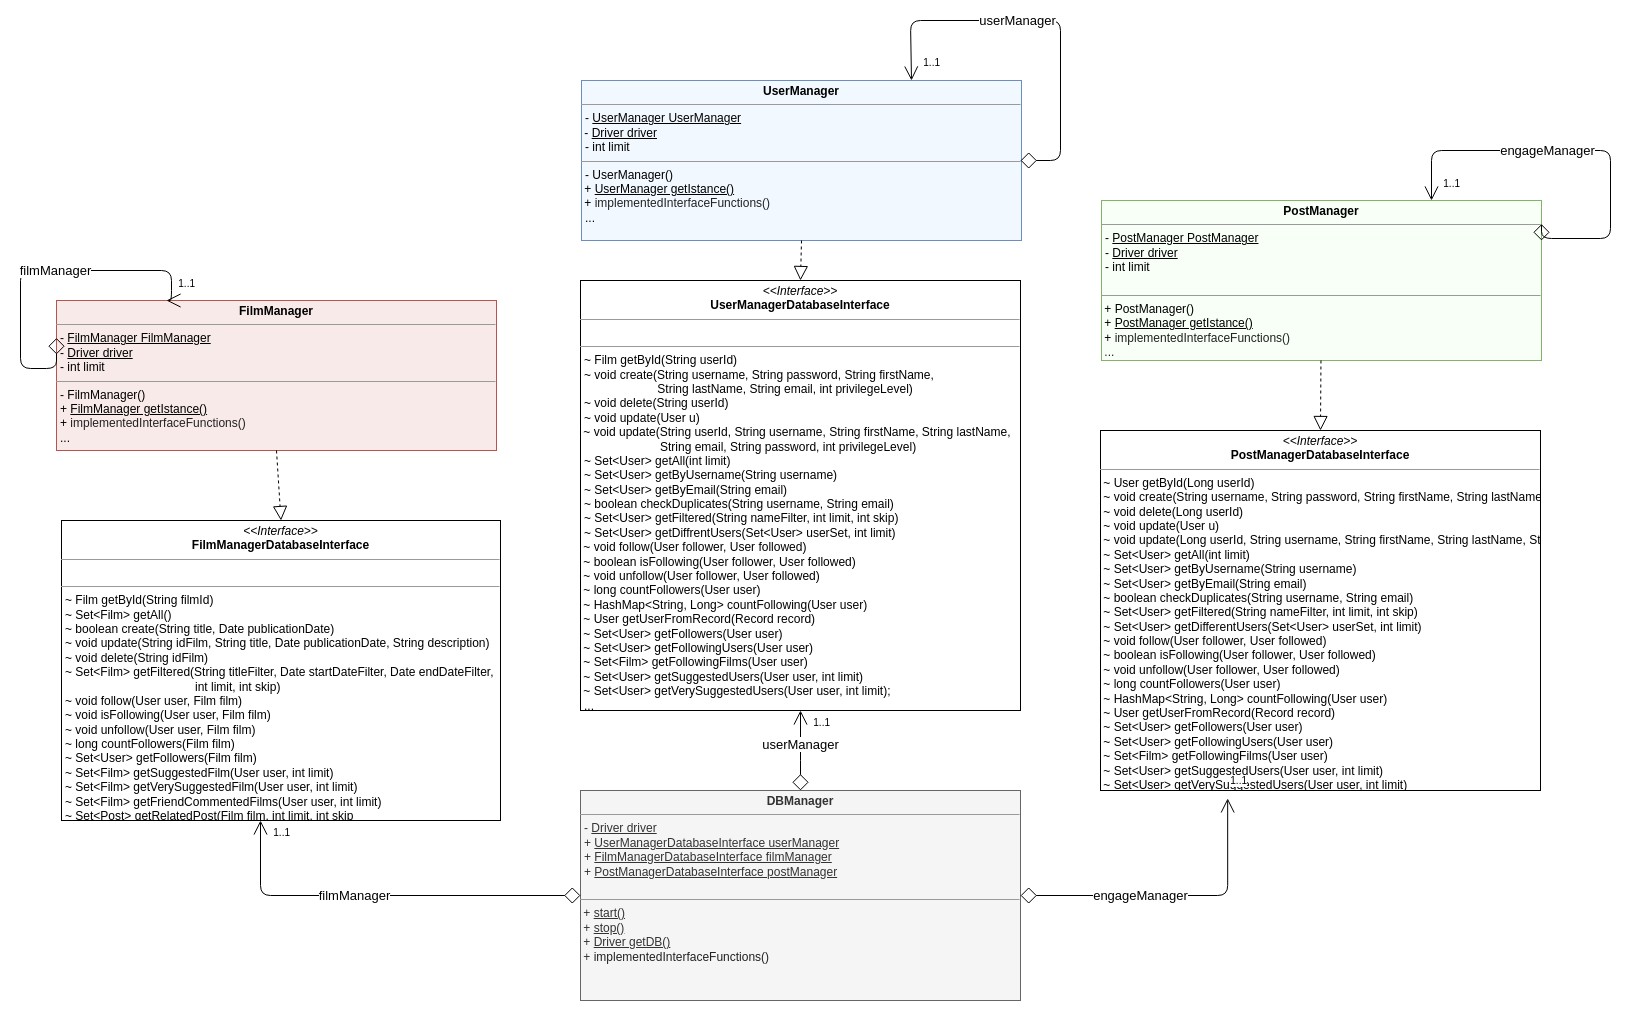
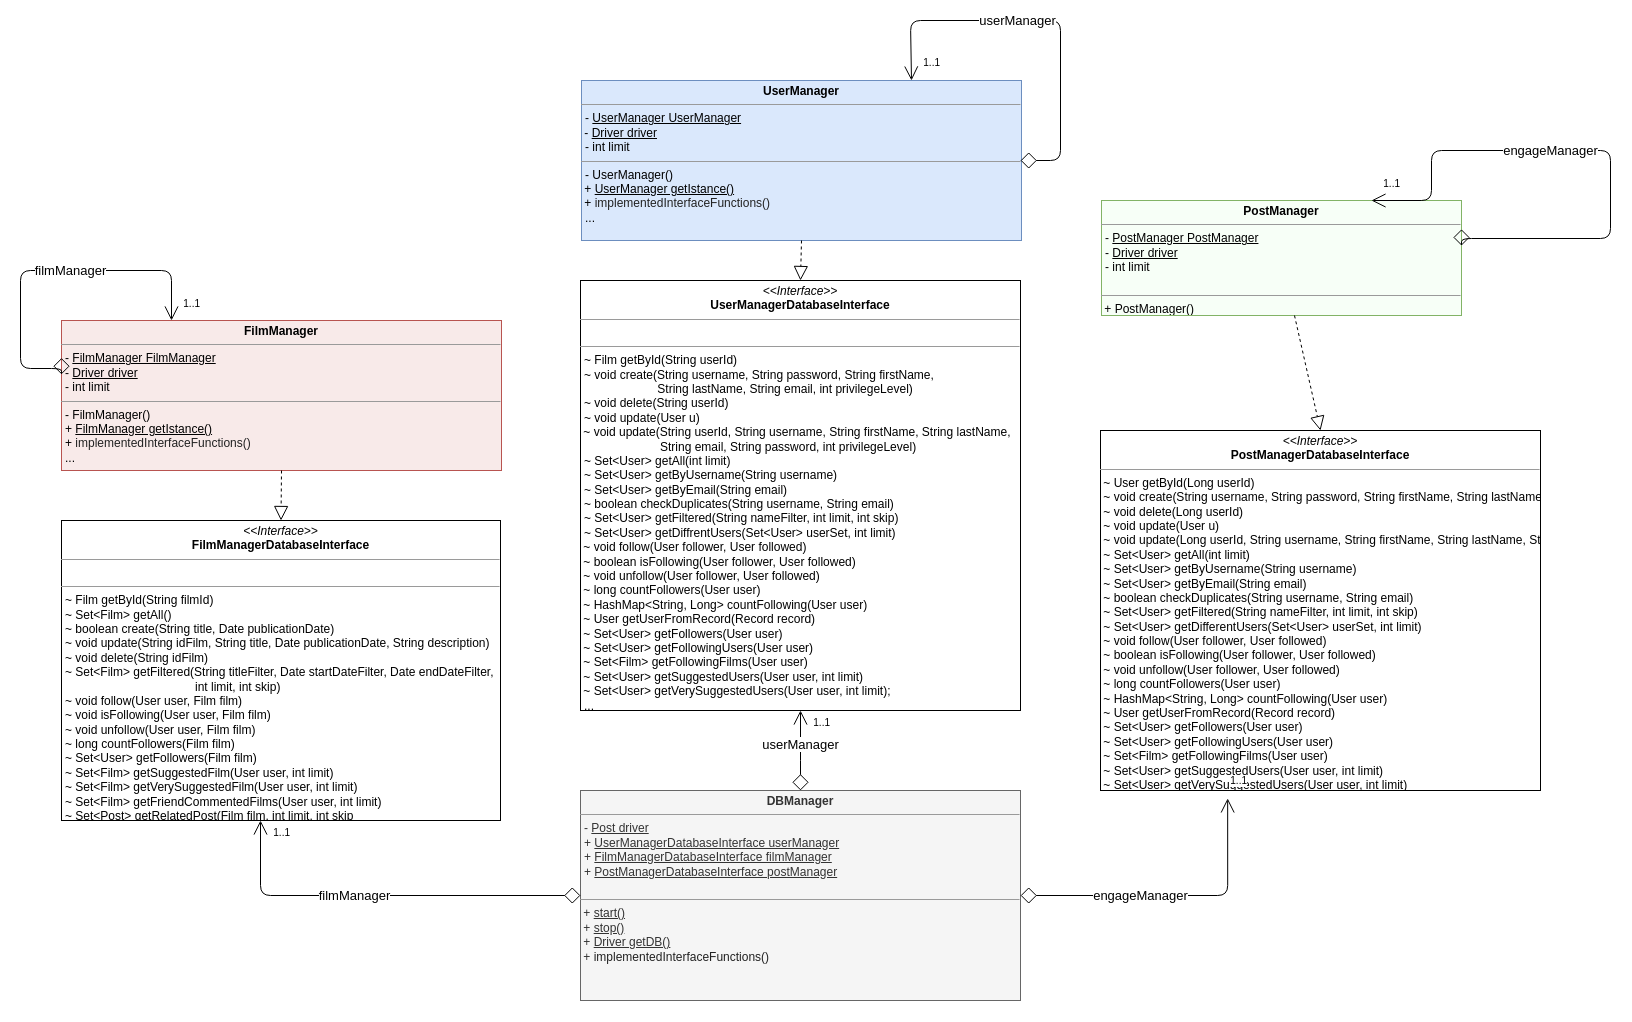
- <mxCell id="4" value="&lt;p style=&quot;margin: 0px ; margin-top: 4px ; text-align: center&quot;&gt;&lt;b&gt;UserManager&lt;/b&gt;&lt;/p&gt;&lt;hr size=&quot;1&quot;&gt;&lt;p style=&quot;margin: 0px ; margin-left: 4px&quot;&gt;- &lt;u&gt;UserManager UserManager&lt;/u&gt;&lt;/p&gt;&amp;nbsp;-&amp;nbsp;&lt;u&gt;Driver driver&lt;br&gt;&lt;/u&gt;&lt;p style=&quot;margin: 0px ; margin-left: 4px&quot;&gt;-&amp;nbsp;int limit&lt;/p&gt;&lt;hr size=&quot;1&quot;&gt;&lt;p style=&quot;margin: 0px ; margin-left: 4px&quot;&gt;- UserManager()&lt;/p&gt;&amp;nbsp;+&amp;nbsp;&lt;u&gt;UserManager getIstance()&lt;/u&gt;&lt;br&gt;&lt;span&gt;&amp;nbsp;+&amp;nbsp;&lt;/span&gt;&lt;span style=&quot;font-family: inherit ; color: rgb(34 , 34 , 34) ; white-space: pre-wrap&quot;&gt;implementedInterfaceFunctions()&lt;/span&gt;&lt;u&gt;&lt;br&gt;&lt;/u&gt;&lt;p style=&quot;margin: 0px ; margin-left: 4px&quot;&gt;...&lt;/p&gt;" style="verticalAlign=top;align=left;overflow=fill;fontSize=12;fontFamily=Helvetica;html=1;fillColor=#F2F8FF;strokeColor=#6c8ebf;gradientDirection=west;" parent="1" vertex="1"><mxGeometry x="581" y="80" width="440" height="160" as="geometry" /></mxCell>
+ <mxCell id="4" value="&lt;p style=&quot;margin: 0px ; margin-top: 4px ; text-align: center&quot;&gt;&lt;b&gt;UserManager&lt;/b&gt;&lt;/p&gt;&lt;hr size=&quot;1&quot;&gt;&lt;p style=&quot;margin: 0px ; margin-left: 4px&quot;&gt;- &lt;u&gt;UserManager UserManager&lt;/u&gt;&lt;/p&gt;&amp;nbsp;-&amp;nbsp;&lt;u&gt;Driver driver&lt;br&gt;&lt;/u&gt;&lt;p style=&quot;margin: 0px ; margin-left: 4px&quot;&gt;-&amp;nbsp;int limit&lt;/p&gt;&lt;hr size=&quot;1&quot;&gt;&lt;p style=&quot;margin: 0px ; margin-left: 4px&quot;&gt;- UserManager()&lt;/p&gt;&amp;nbsp;+&amp;nbsp;&lt;u&gt;UserManager getIstance()&lt;/u&gt;&lt;br&gt;&lt;span&gt;&amp;nbsp;+&amp;nbsp;&lt;/span&gt;&lt;span style=&quot;font-family: inherit ; color: rgb(34 , 34 , 34) ; white-space: pre-wrap&quot;&gt;implementedInterfaceFunctions()&lt;/span&gt;&lt;u&gt;&lt;br&gt;&lt;/u&gt;&lt;p style=&quot;margin: 0px ; margin-left: 4px&quot;&gt;...&lt;/p&gt;" style="verticalAlign=top;align=left;overflow=fill;fontSize=12;fontFamily=Helvetica;html=1;fillColor=#dae8fc;strokeColor=#6c8ebf;gradientDirection=west;" parent="1" vertex="1"><mxGeometry x="581" y="80" width="440" height="160" as="geometry" /></mxCell>
- <mxCell id="6" value="&lt;p style=&quot;margin: 0px ; margin-top: 4px ; text-align: center&quot;&gt;&lt;b&gt;PostManager&lt;/b&gt;&lt;br&gt;&lt;/p&gt;&lt;hr size=&quot;1&quot;&gt;&lt;p style=&quot;margin: 0px ; margin-left: 4px&quot;&gt;-&amp;nbsp;&lt;u&gt;PostManager PostManager&lt;/u&gt;&lt;/p&gt;&lt;p style=&quot;margin: 0px ; margin-left: 4px&quot;&gt;-&amp;nbsp;&lt;u&gt;Driver driver&lt;/u&gt;&lt;/p&gt;&lt;p style=&quot;margin: 0px ; margin-left: 4px&quot;&gt;- int limit&lt;/p&gt;&lt;br&gt;&lt;hr size=&quot;1&quot;&gt;&lt;p style=&quot;margin: 0px ; margin-left: 4px&quot;&gt;&lt;/p&gt;&amp;nbsp;+ PostManager()&lt;br&gt;&amp;nbsp;+ &lt;u&gt;PostManager&amp;nbsp;getIstance()&lt;/u&gt;&lt;br&gt;&lt;span&gt;&amp;nbsp;+&amp;nbsp;&lt;/span&gt;&lt;span style=&quot;font-family: inherit ; color: rgb(34 , 34 , 34) ; white-space: pre-wrap&quot;&gt;implementedInterfaceFunctions()&lt;br&gt; ...&lt;br&gt;&lt;/span&gt;" style="verticalAlign=top;align=left;overflow=fill;fontSize=12;fontFamily=Helvetica;html=1;fillColor=#F7FFF7;strokeColor=#82b366;gradientDirection=west;" parent="1" vertex="1"><mxGeometry x="1101" y="200" width="440" height="160" as="geometry" /></mxCell>
+ <mxCell id="6" value="&lt;p style=&quot;margin: 0px ; margin-top: 4px ; text-align: center&quot;&gt;&lt;b&gt;PostManager&lt;/b&gt;&lt;br&gt;&lt;/p&gt;&lt;hr size=&quot;1&quot;&gt;&lt;p style=&quot;margin: 0px ; margin-left: 4px&quot;&gt;-&amp;nbsp;&lt;u&gt;PostManager PostManager&lt;/u&gt;&lt;/p&gt;&lt;p style=&quot;margin: 0px ; margin-left: 4px&quot;&gt;-&amp;nbsp;&lt;u&gt;Driver driver&lt;/u&gt;&lt;/p&gt;&lt;p style=&quot;margin: 0px ; margin-left: 4px&quot;&gt;- int limit&lt;/p&gt;&lt;br&gt;&lt;hr size=&quot;1&quot;&gt;&lt;p style=&quot;margin: 0px ; margin-left: 4px&quot;&gt;&lt;/p&gt;&amp;nbsp;+ PostManager()&lt;br&gt;&amp;nbsp;+ &lt;u&gt;PostManager&amp;nbsp;getIstance()&lt;/u&gt;&lt;br&gt;&lt;span&gt;&amp;nbsp;+&amp;nbsp;&lt;/span&gt;&lt;span style=&quot;font-family: inherit ; color: rgb(34 , 34 , 34) ; white-space: pre-wrap&quot;&gt;implementedInterfaceFunctions()&lt;br&gt; ...&lt;br&gt;&lt;/span&gt;" style="verticalAlign=top;align=left;overflow=fill;fontSize=12;fontFamily=Helvetica;html=1;fillColor=#F7FFF7;strokeColor=#82b366;gradientDirection=west;" parent="1" vertex="1"><mxGeometry x="1101" y="200" width="360" height="115" as="geometry" /></mxCell>
- <mxCell id="2" value="&lt;p style=&quot;margin: 0px ; margin-top: 4px ; text-align: center&quot;&gt;&lt;b&gt;FilmManager&lt;/b&gt;&lt;/p&gt;&lt;hr size=&quot;1&quot;&gt;&lt;p style=&quot;margin: 0px ; margin-left: 4px&quot;&gt;- &lt;u&gt;FilmManager FilmManager&lt;/u&gt;&lt;br&gt;-&amp;nbsp;&lt;u&gt;Driver driver&lt;/u&gt;&lt;/p&gt;&lt;p style=&quot;margin: 0px ; margin-left: 4px&quot;&gt;-&amp;nbsp;int limit&lt;/p&gt;&lt;hr size=&quot;1&quot;&gt;&lt;p style=&quot;margin: 0px ; margin-left: 4px&quot;&gt;- FilmManager()&lt;/p&gt;&lt;p style=&quot;margin: 0px ; margin-left: 4px&quot;&gt;+ &lt;u&gt;FilmManager getIstance()&lt;/u&gt;&lt;/p&gt;&lt;p style=&quot;margin: 0px 0px 0px 4px&quot;&gt;+&amp;nbsp;&lt;span style=&quot;color: rgb(34 , 34 , 34) ; font-family: inherit ; white-space: pre-wrap&quot;&gt;implementedInterfaceFunctions()&lt;/span&gt;&lt;/p&gt;&lt;p style=&quot;margin: 0px ; margin-left: 4px&quot;&gt;...&lt;/p&gt;" style="verticalAlign=top;align=left;overflow=fill;fontSize=12;fontFamily=Helvetica;html=1;fillColor=#F8EAE9;strokeColor=#b85450;gradientColor=none;gradientDirection=west;" parent="1" vertex="1"><mxGeometry x="56" y="300" width="440" height="150" as="geometry" /></mxCell>
+ <mxCell id="2" value="&lt;p style=&quot;margin: 0px ; margin-top: 4px ; text-align: center&quot;&gt;&lt;b&gt;FilmManager&lt;/b&gt;&lt;/p&gt;&lt;hr size=&quot;1&quot;&gt;&lt;p style=&quot;margin: 0px ; margin-left: 4px&quot;&gt;- &lt;u&gt;FilmManager FilmManager&lt;/u&gt;&lt;br&gt;-&amp;nbsp;&lt;u&gt;Driver driver&lt;/u&gt;&lt;/p&gt;&lt;p style=&quot;margin: 0px ; margin-left: 4px&quot;&gt;-&amp;nbsp;int limit&lt;/p&gt;&lt;hr size=&quot;1&quot;&gt;&lt;p style=&quot;margin: 0px ; margin-left: 4px&quot;&gt;- FilmManager()&lt;/p&gt;&lt;p style=&quot;margin: 0px ; margin-left: 4px&quot;&gt;+ &lt;u&gt;FilmManager getIstance()&lt;/u&gt;&lt;/p&gt;&lt;p style=&quot;margin: 0px 0px 0px 4px&quot;&gt;+&amp;nbsp;&lt;span style=&quot;color: rgb(34 , 34 , 34) ; font-family: inherit ; white-space: pre-wrap&quot;&gt;implementedInterfaceFunctions()&lt;/span&gt;&lt;/p&gt;&lt;p style=&quot;margin: 0px ; margin-left: 4px&quot;&gt;...&lt;/p&gt;" style="verticalAlign=top;align=left;overflow=fill;fontSize=12;fontFamily=Helvetica;html=1;fillColor=#F8EAE9;strokeColor=#b85450;gradientColor=none;gradientDirection=west;" parent="1" vertex="1"><mxGeometry x="61" y="320" width="440" height="150" as="geometry" /></mxCell>
- <mxCell id="8" value="&lt;p style=&quot;margin: 0px ; margin-top: 4px ; text-align: center&quot;&gt;&lt;b&gt;DBManager&lt;/b&gt;&lt;br&gt;&lt;/p&gt;&lt;hr size=&quot;1&quot;&gt;&lt;p style=&quot;margin: 0px ; margin-left: 4px&quot;&gt;- &lt;u&gt;Driver&amp;nbsp;driver&lt;/u&gt;&lt;br&gt;&lt;/p&gt;&lt;p style=&quot;margin: 0px ; margin-left: 4px&quot;&gt;+&amp;nbsp;&lt;u&gt;UserManagerDatabaseInterface userManager&lt;/u&gt;&lt;/p&gt;&lt;p style=&quot;margin: 0px ; margin-left: 4px&quot;&gt;+&amp;nbsp;&lt;u&gt;FilmManagerDatabaseInterface filmManager&lt;/u&gt;&lt;/p&gt;&lt;p style=&quot;margin: 0px ; margin-left: 4px&quot;&gt;+&amp;nbsp;&lt;u&gt;PostManagerDatabaseInterface postManager&lt;/u&gt;&lt;/p&gt;&lt;br&gt;&lt;hr size=&quot;1&quot;&gt;&lt;p style=&quot;margin: 0px ; margin-left: 4px&quot;&gt;&lt;/p&gt;&amp;nbsp;+ &lt;u&gt;start()&lt;br&gt;&lt;/u&gt;&amp;nbsp;+ &lt;u&gt;stop()&lt;/u&gt;&lt;br&gt;&amp;nbsp;+&amp;nbsp;&lt;u&gt;Driver getDB()&lt;/u&gt;&lt;br&gt;&lt;span&gt;&amp;nbsp;+&amp;nbsp;&lt;/span&gt;&lt;span style=&quot;font-family: inherit ; color: rgb(34 , 34 , 34) ; white-space: pre-wrap&quot;&gt;implementedInterfaceFunctions()&lt;br&gt;&lt;/span&gt;" style="verticalAlign=top;align=left;overflow=fill;fontSize=12;fontFamily=Helvetica;html=1;fillColor=#f5f5f5;strokeColor=#666666;gradientDirection=west;fontColor=#333333;" parent="1" vertex="1"><mxGeometry x="580" y="790" width="440" height="210" as="geometry" /></mxCell>
+ <mxCell id="8" value="&lt;p style=&quot;margin: 0px ; margin-top: 4px ; text-align: center&quot;&gt;&lt;b&gt;DBManager&lt;/b&gt;&lt;br&gt;&lt;/p&gt;&lt;hr size=&quot;1&quot;&gt;&lt;p style=&quot;margin: 0px ; margin-left: 4px&quot;&gt;- &lt;u&gt;Post&amp;nbsp;driver&lt;/u&gt;&lt;br&gt;&lt;/p&gt;&lt;p style=&quot;margin: 0px ; margin-left: 4px&quot;&gt;+&amp;nbsp;&lt;u&gt;UserManagerDatabaseInterface userManager&lt;/u&gt;&lt;/p&gt;&lt;p style=&quot;margin: 0px ; margin-left: 4px&quot;&gt;+&amp;nbsp;&lt;u&gt;FilmManagerDatabaseInterface filmManager&lt;/u&gt;&lt;/p&gt;&lt;p style=&quot;margin: 0px ; margin-left: 4px&quot;&gt;+&amp;nbsp;&lt;u&gt;PostManagerDatabaseInterface postManager&lt;/u&gt;&lt;/p&gt;&lt;br&gt;&lt;hr size=&quot;1&quot;&gt;&lt;p style=&quot;margin: 0px ; margin-left: 4px&quot;&gt;&lt;/p&gt;&amp;nbsp;+ &lt;u&gt;start()&lt;br&gt;&lt;/u&gt;&amp;nbsp;+ &lt;u&gt;stop()&lt;/u&gt;&lt;br&gt;&amp;nbsp;+&amp;nbsp;&lt;u&gt;Driver getDB()&lt;/u&gt;&lt;br&gt;&lt;span&gt;&amp;nbsp;+&amp;nbsp;&lt;/span&gt;&lt;span style=&quot;font-family: inherit ; color: rgb(34 , 34 , 34) ; white-space: pre-wrap&quot;&gt;implementedInterfaceFunctions()&lt;br&gt;&lt;/span&gt;" style="verticalAlign=top;align=left;overflow=fill;fontSize=12;fontFamily=Helvetica;html=1;fillColor=#f5f5f5;strokeColor=#666666;gradientDirection=west;fontColor=#333333;" parent="1" vertex="1"><mxGeometry x="580" y="790" width="440" height="210" as="geometry" /></mxCell>
